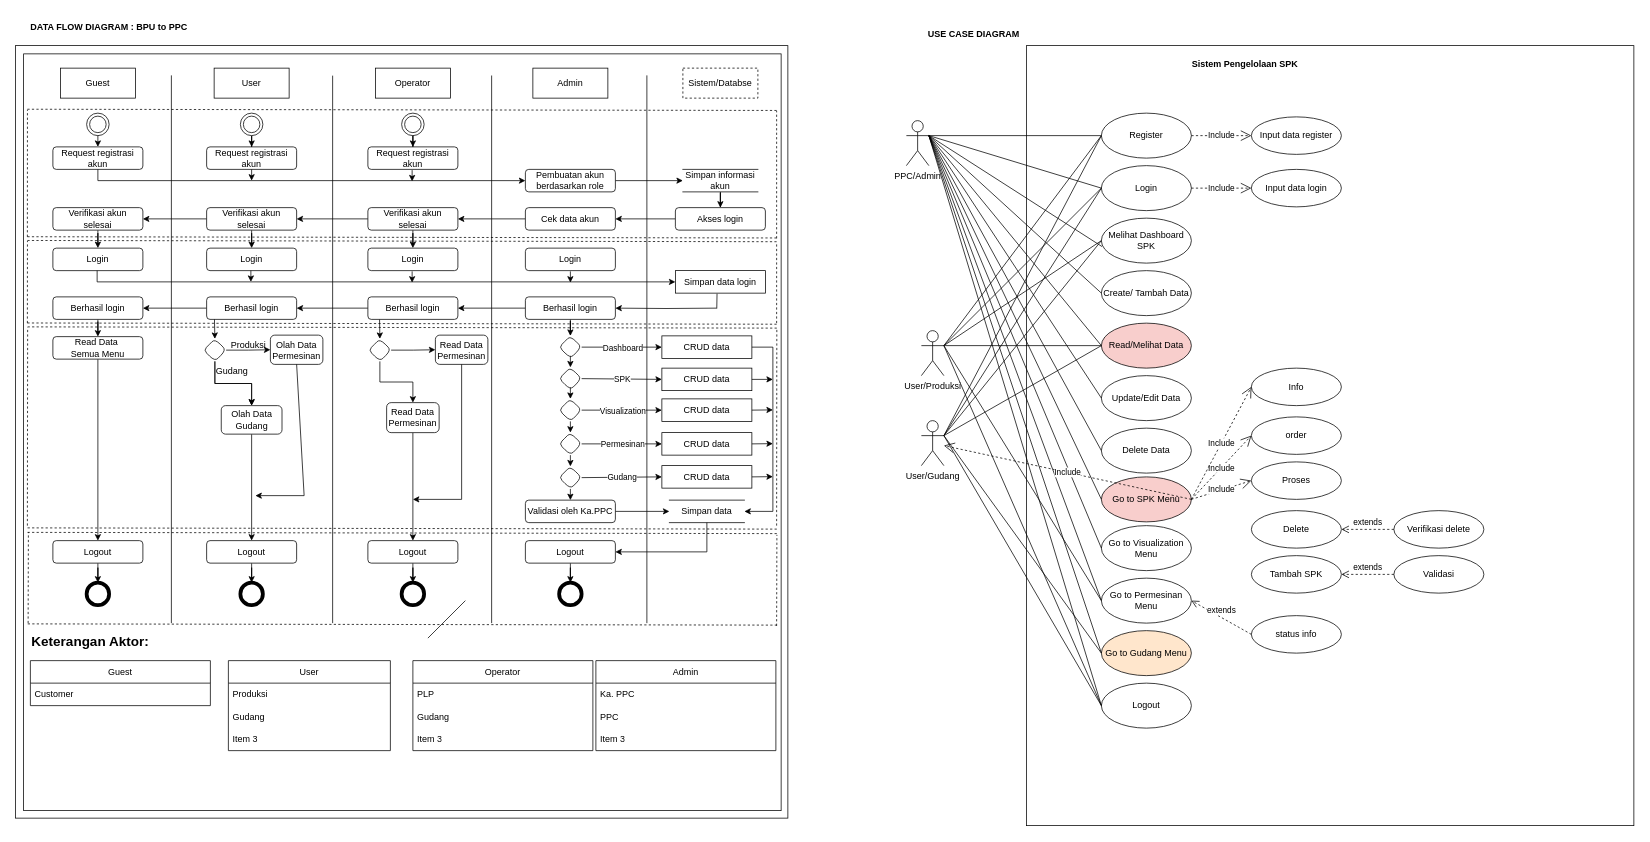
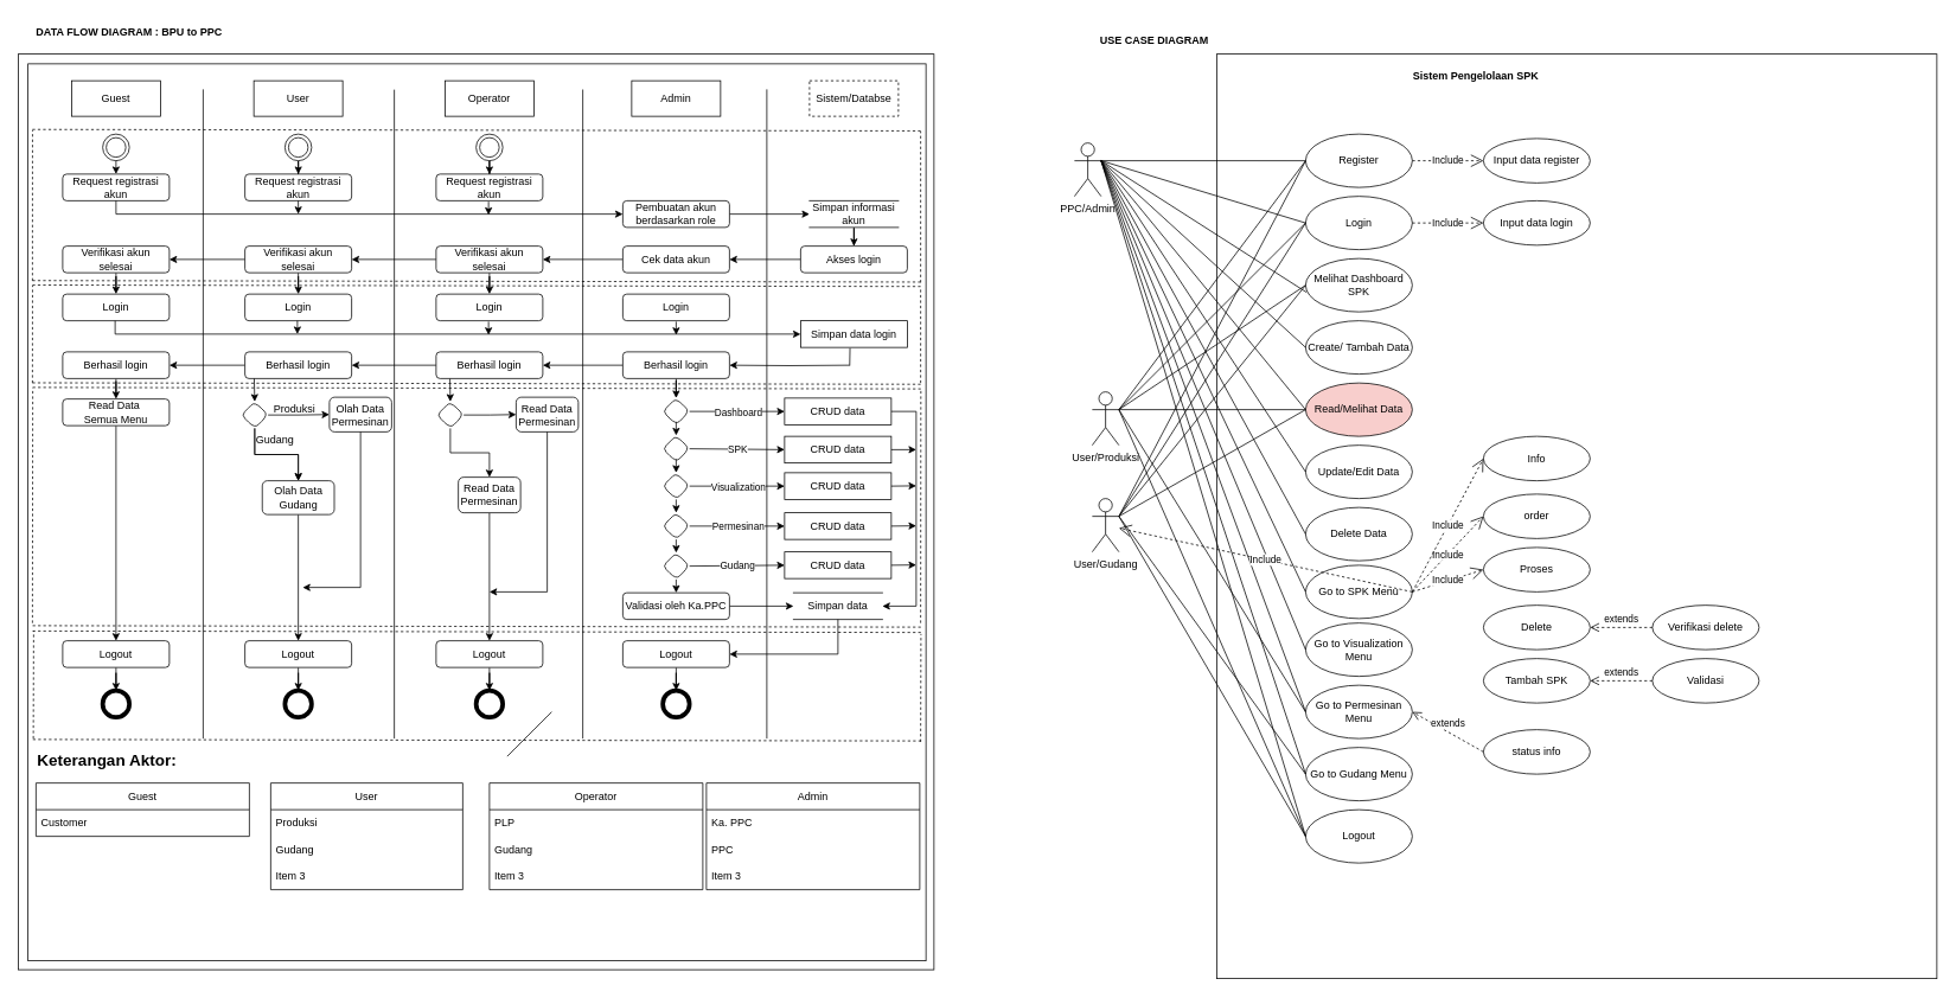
- <mxCell id="172" value="Olah Data Permesinan" style="whiteSpace=wrap;html=1;rounded=1;" vertex="1" parent="1"><mxGeometry x="360" y="446" width="70" height="39" as="geometry" /></mxCell>
+ <mxCell id="172" value="Olah Data Permesinan" style="whiteSpace=wrap;html=1;rounded=1;" vertex="1" parent="1"><mxGeometry x="370" y="446" width="70" height="39" as="geometry" /></mxCell>
- <mxCell id="15" value="Go to SPK Menu" style="ellipse;whiteSpace=wrap;html=1;fillColor=#f8cecc;" parent="1" vertex="1"><mxGeometry x="1468" y="635" width="120" height="60" as="geometry" /></mxCell>
+ <mxCell id="15" value="Go to SPK Menu" style="ellipse;whiteSpace=wrap;html=1;" parent="1" vertex="1"><mxGeometry x="1468" y="635" width="120" height="60" as="geometry" /></mxCell>
- <mxCell id="18" value="Go to Gudang Menu" style="ellipse;whiteSpace=wrap;html=1;fillColor=#ffe6cc;" parent="1" vertex="1"><mxGeometry x="1468" y="840" width="120" height="60" as="geometry" /></mxCell>
+ <mxCell id="18" value="Go to Gudang Menu" style="ellipse;whiteSpace=wrap;html=1;" parent="1" vertex="1"><mxGeometry x="1468" y="840" width="120" height="60" as="geometry" /></mxCell>
